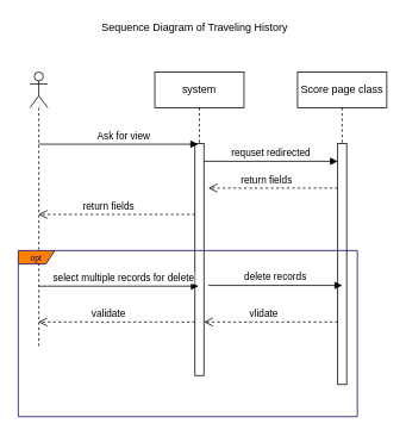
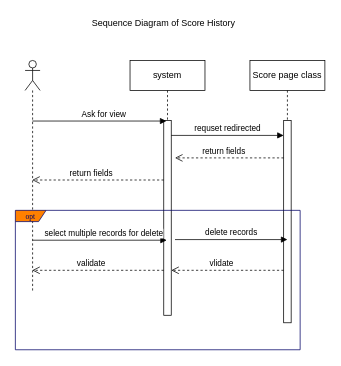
- <mxCell id="5" value="Sequence Diagram of Traveling History" style="text;html=1;strokeColor=none;fillColor=none;align=center;verticalAlign=middle;whiteSpace=wrap;rounded=0;" parent="1" vertex="1"><mxGeometry x="53" y="20" width="330" height="20" as="geometry" /></mxCell>
+ <mxCell id="5" value="Sequence Diagram of Score History" style="text;html=1;strokeColor=none;fillColor=none;align=center;verticalAlign=middle;whiteSpace=wrap;rounded=0;" parent="1" vertex="1"><mxGeometry x="53" y="20" width="330" height="20" as="geometry" /></mxCell>
